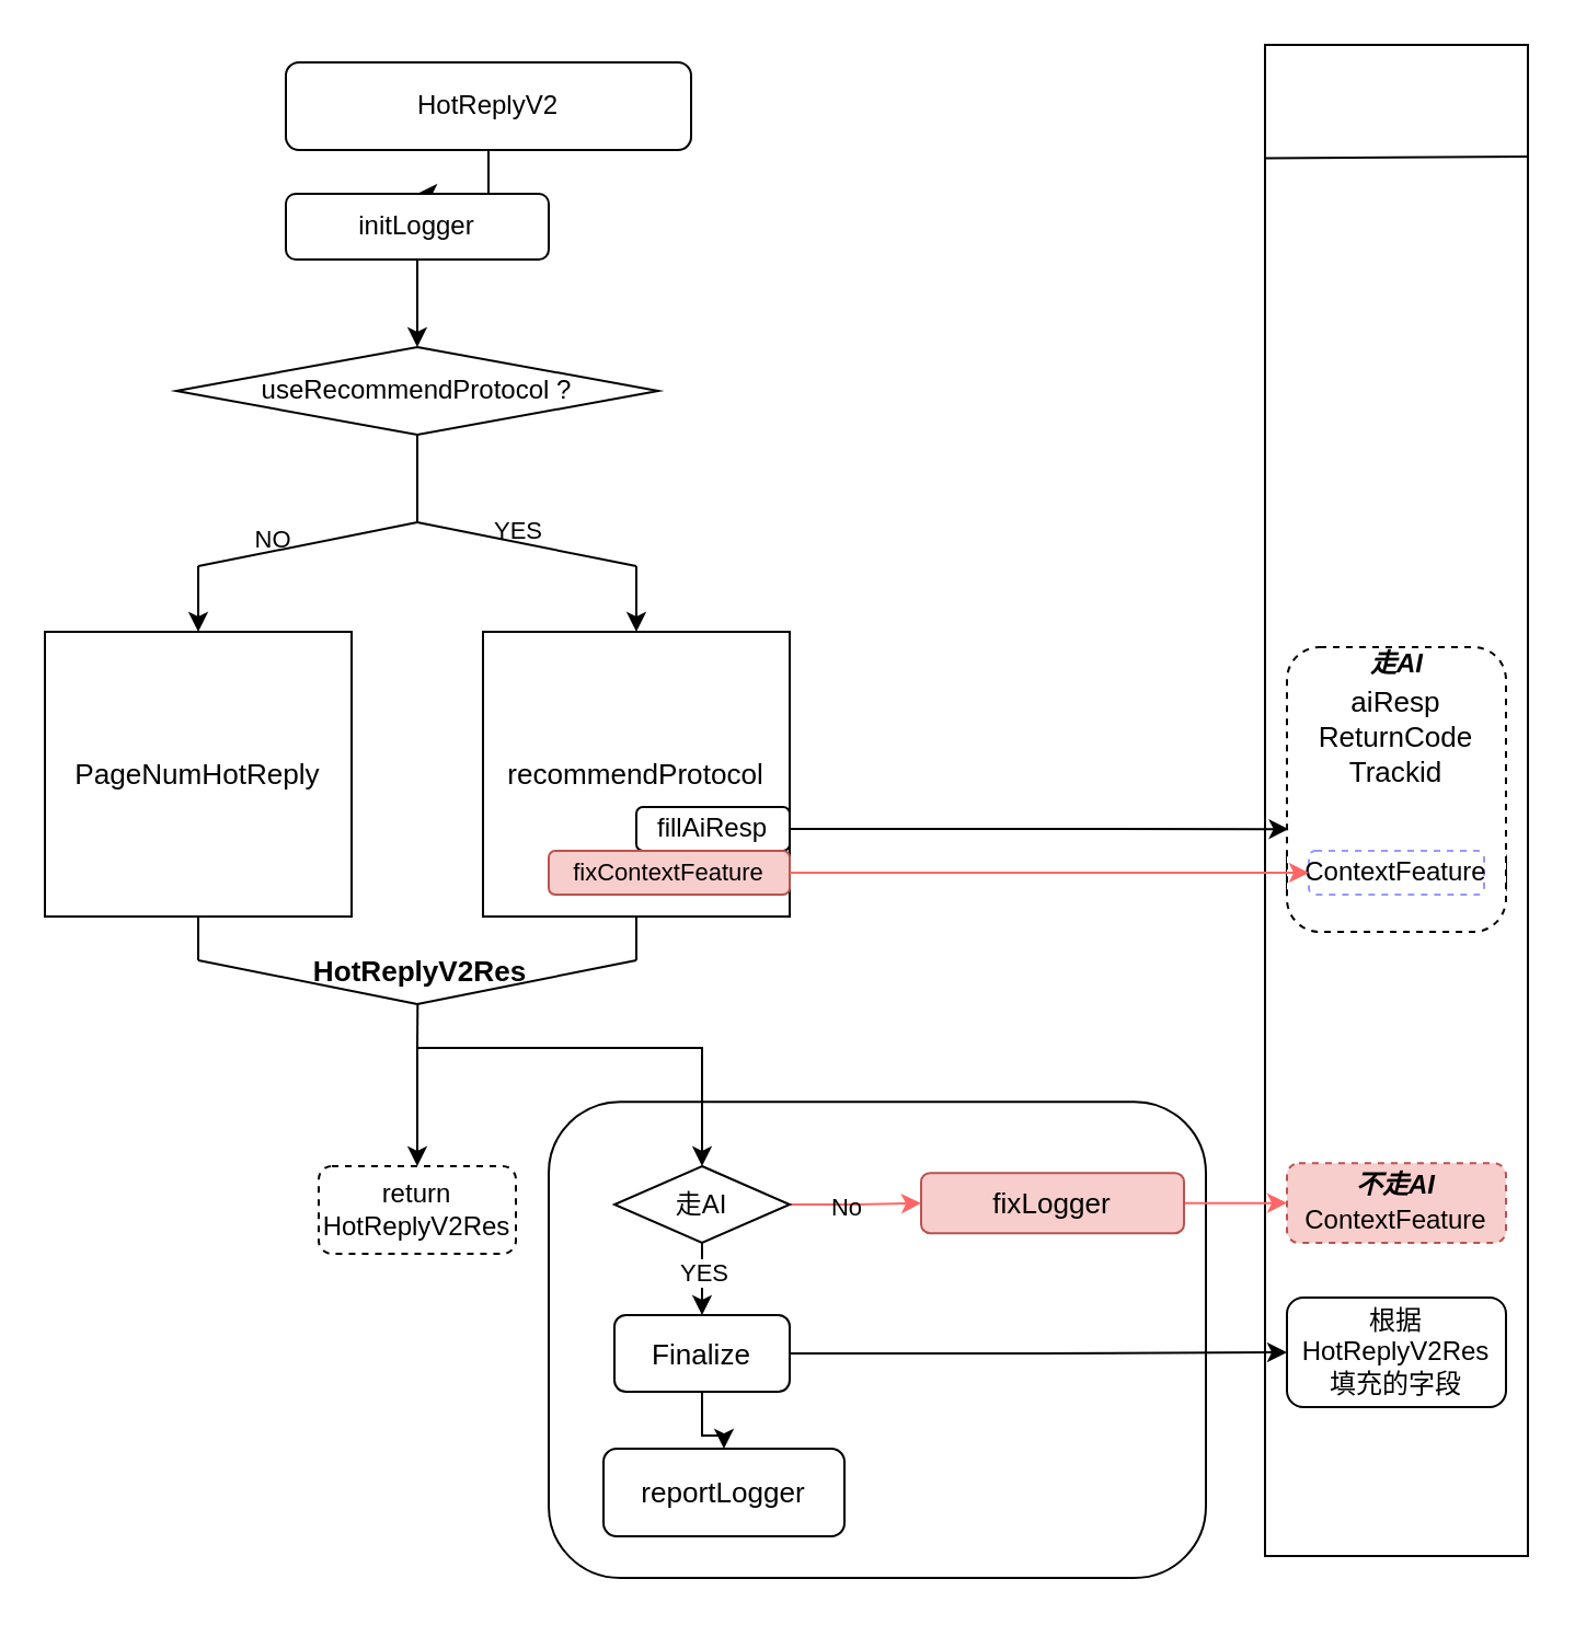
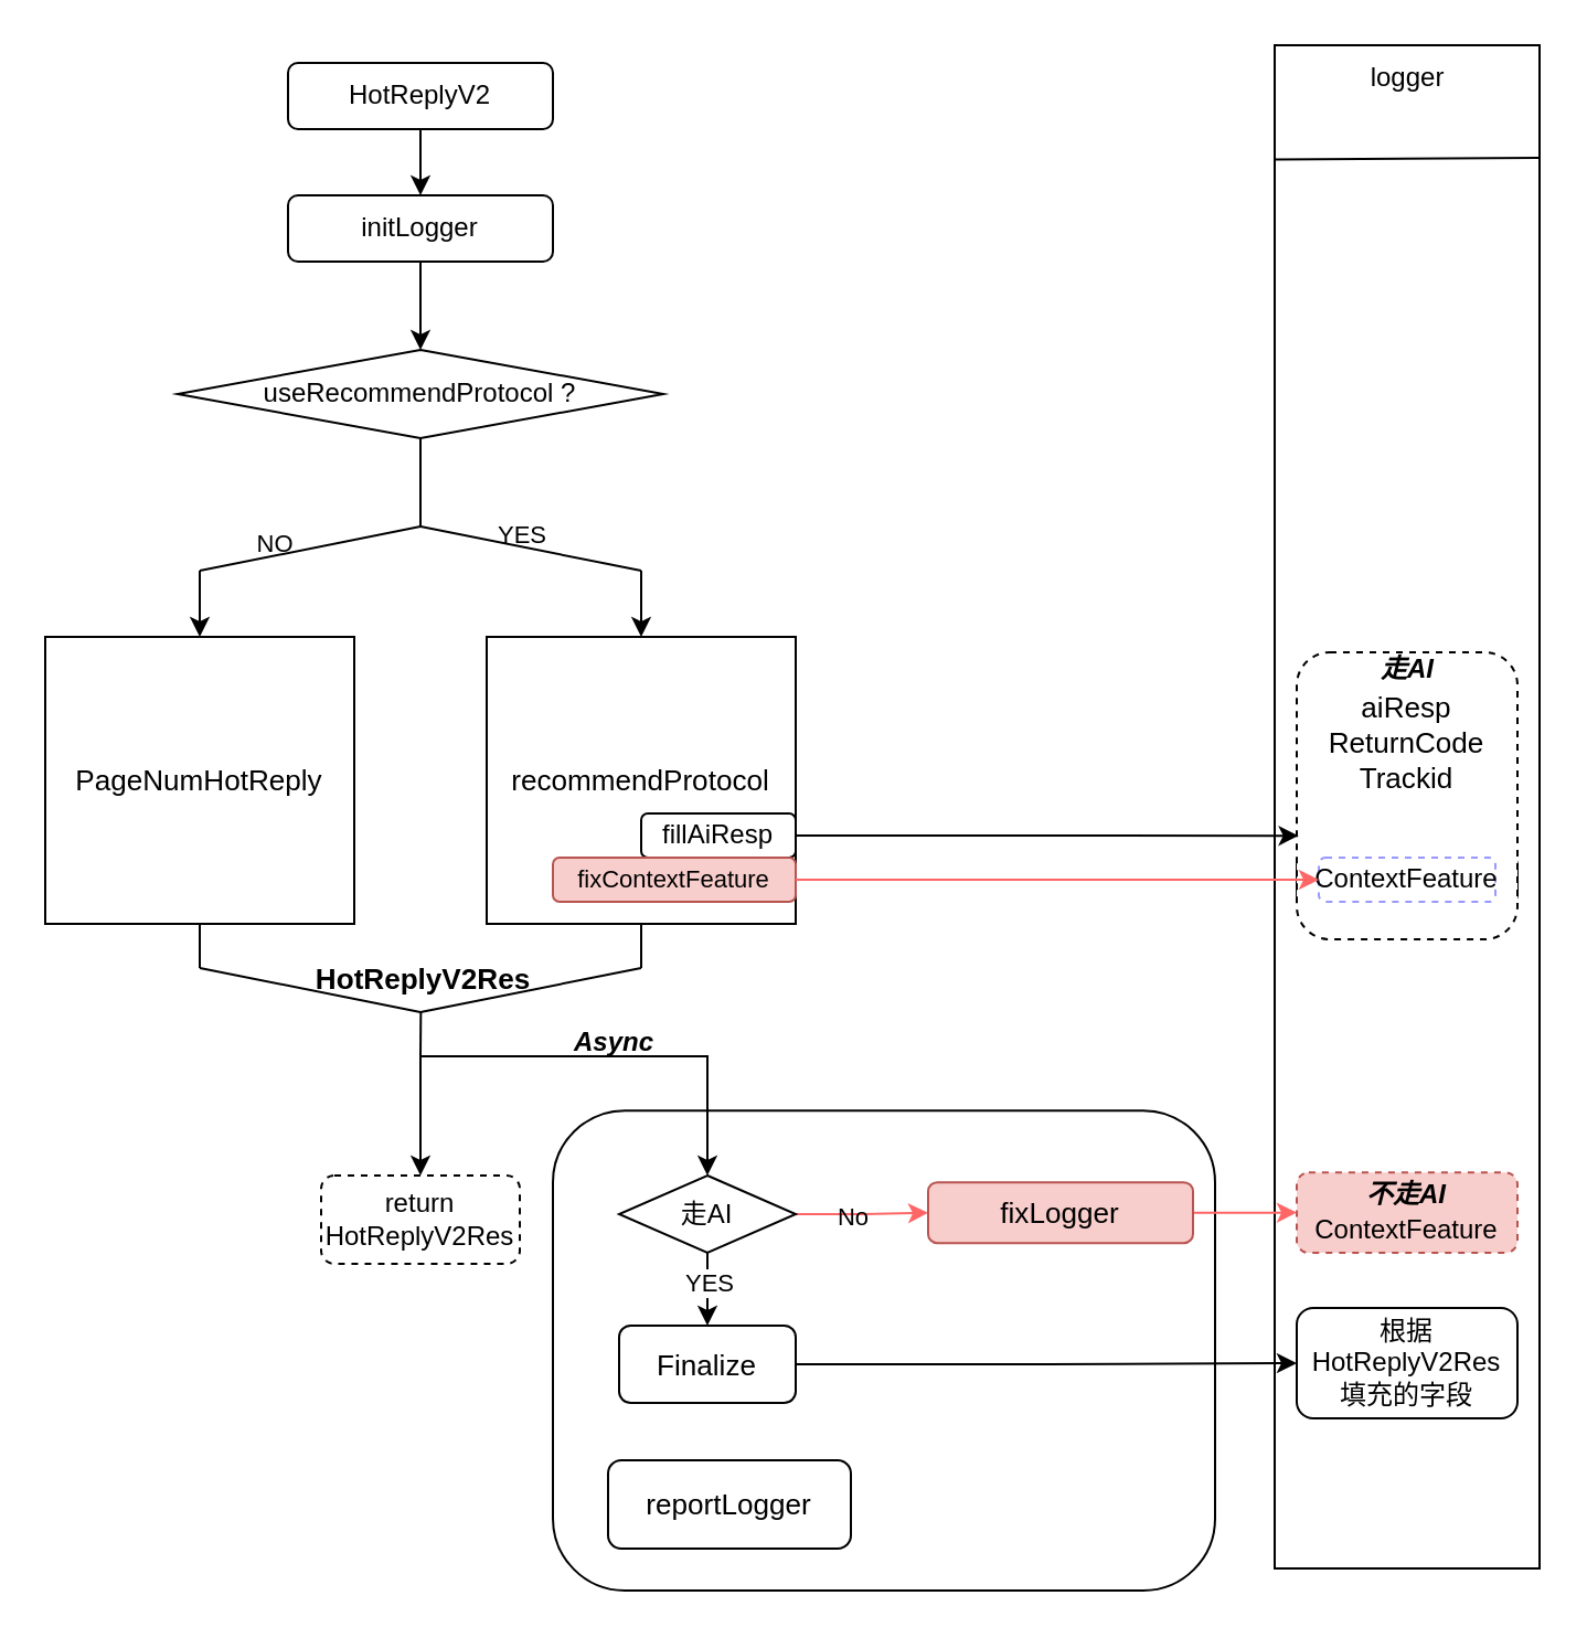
+ <mxCell id="18" value="logger" style="text;html=1;align=center;verticalAlign=middle;resizable=0;points=[];autosize=1;strokeColor=none;fillColor=none;labelBackgroundColor=none;fontFamily=Helvetica;fontColor=#000000;" vertex="1" parent="15"><mxGeometry x="30" width="60" height="30" as="geometry" /></mxCell>
- <mxCell id="4" value="HotReplyV2" style="rounded=1;whiteSpace=wrap;html=1;labelBackgroundColor=none;fontFamily=Helvetica;fontColor=#000000;" vertex="1" parent="1"><mxGeometry x="130" y="28" width="185" height="40" as="geometry" /></mxCell>
+ <mxCell id="4" value="HotReplyV2" style="rounded=1;whiteSpace=wrap;html=1;labelBackgroundColor=none;fontFamily=Helvetica;fontColor=#000000;" vertex="1" parent="1"><mxGeometry x="130" y="28" width="120" height="30" as="geometry" /></mxCell>
+ <mxCell id="39" value="&lt;i&gt;&lt;b&gt;Async&lt;/b&gt;&lt;/i&gt;" style="text;whiteSpace=wrap;html=1;fontColor=#000000;labelBackgroundColor=none;fontFamily=Helvetica;" vertex="1" parent="1"><mxGeometry x="258" y="458" width="42" height="30" as="geometry" /></mxCell>
- <mxCell id="48" value="" style="edgeStyle=orthogonalEdgeStyle;rounded=0;orthogonalLoop=1;jettySize=auto;html=1;" edge="1" parent="1" source="49" target="50"><mxGeometry relative="1" as="geometry" /></mxCell>
